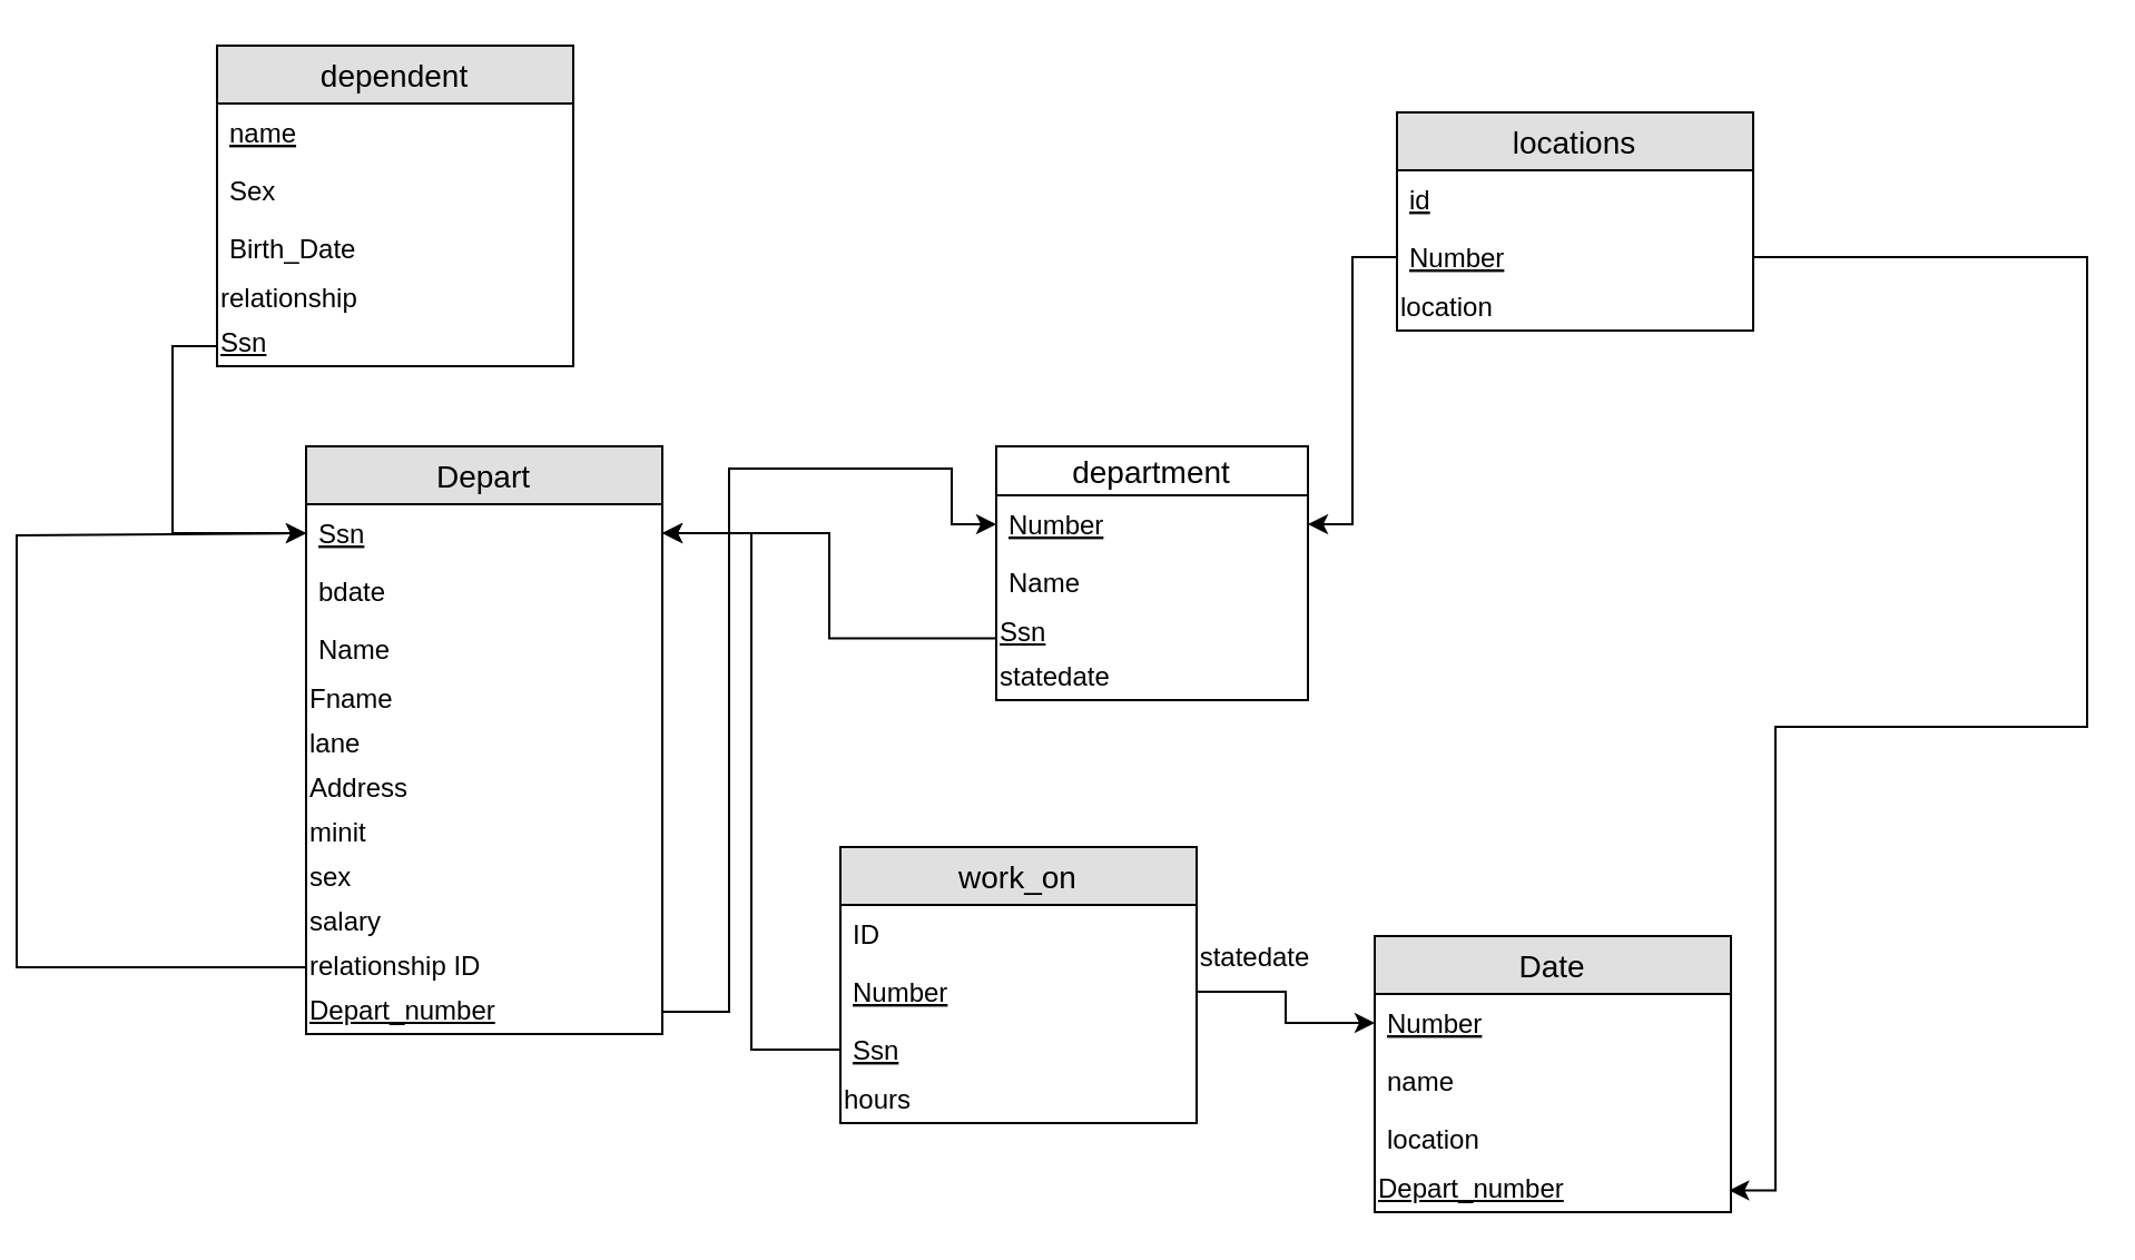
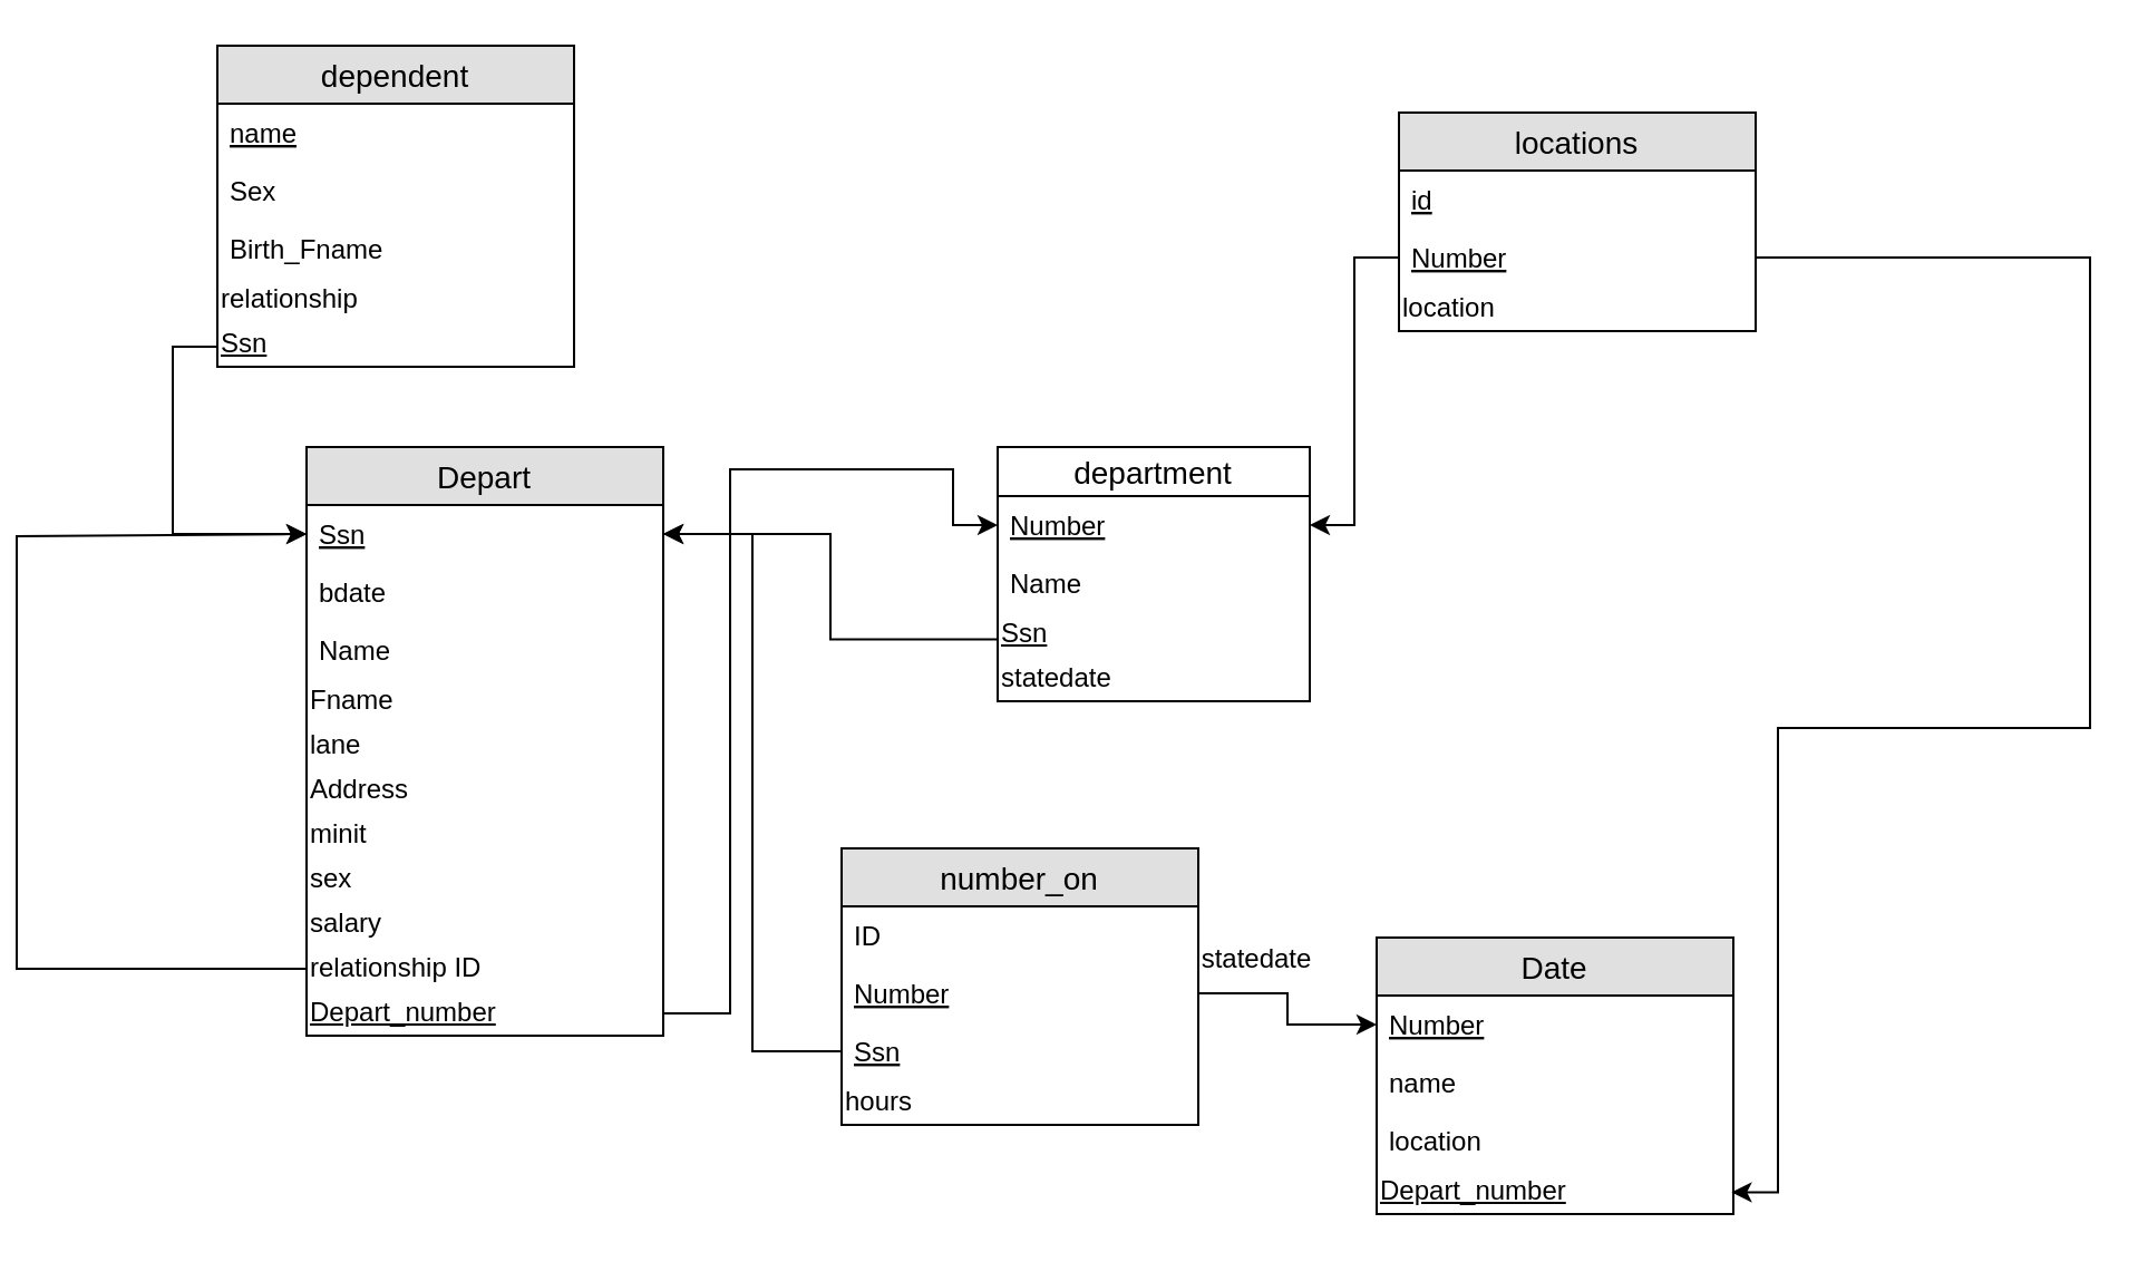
- <mxCell id="33" value="Birth_Date" style="text;strokeColor=none;fillColor=none;spacingLeft=4;spacingRight=4;overflow=hidden;rotatable=0;points=[[0,0.5],[1,0.5]];portConstraint=eastwest;fontSize=12;" vertex="1" parent="30"><mxGeometry y="78" width="160" height="26" as="geometry" /></mxCell>
+ <mxCell id="33" value="Birth_Fname" style="text;strokeColor=none;fillColor=none;spacingLeft=4;spacingRight=4;overflow=hidden;rotatable=0;points=[[0,0.5],[1,0.5]];portConstraint=eastwest;fontSize=12;" vertex="1" parent="30"><mxGeometry y="78" width="160" height="26" as="geometry" /></mxCell>
- <mxCell id="39" value="work_on" style="swimlane;fontStyle=0;childLayout=stackLayout;horizontal=1;startSize=26;fillColor=#e0e0e0;horizontalStack=0;resizeParent=1;resizeParentMax=0;resizeLast=0;collapsible=1;marginBottom=0;swimlaneFillColor=#ffffff;align=center;fontSize=14;" vertex="1" parent="1"><mxGeometry x="300" y="380" width="160" height="124" as="geometry" /></mxCell>
+ <mxCell id="39" value="number_on" style="swimlane;fontStyle=0;childLayout=stackLayout;horizontal=1;startSize=26;fillColor=#e0e0e0;horizontalStack=0;resizeParent=1;resizeParentMax=0;resizeLast=0;collapsible=1;marginBottom=0;swimlaneFillColor=#ffffff;align=center;fontSize=14;" vertex="1" parent="1"><mxGeometry x="300" y="380" width="160" height="124" as="geometry" /></mxCell>
